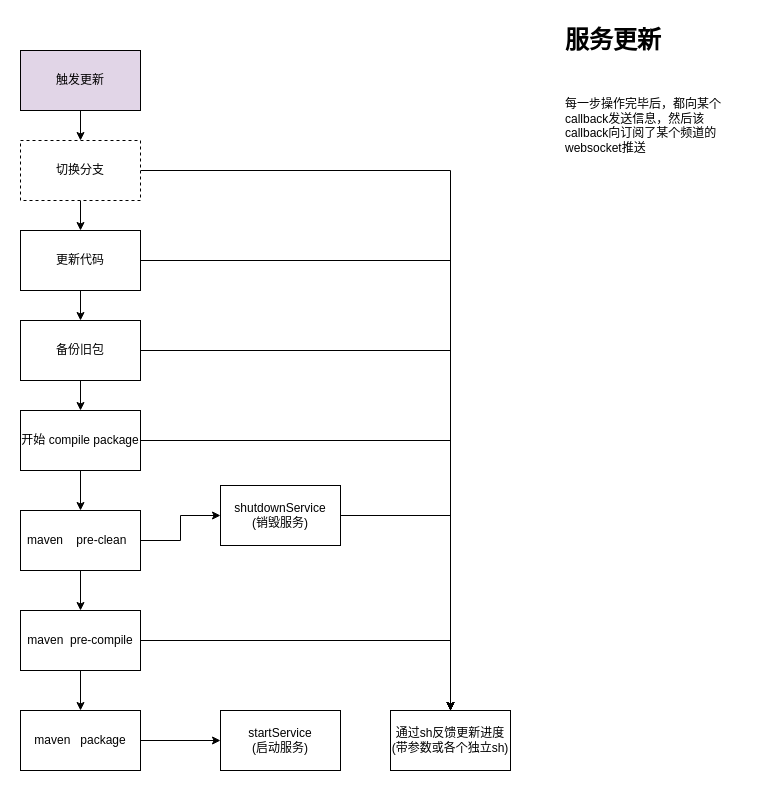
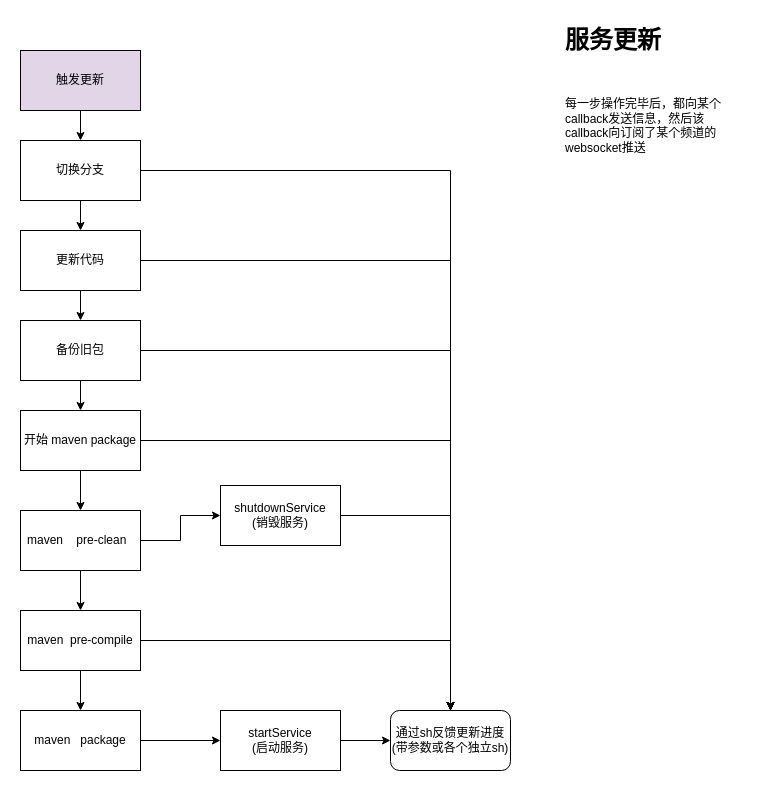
- <mxCell id="7" value="切换分支" style="rounded=0;whiteSpace=wrap;html=1;dashed=1;" vertex="1" parent="1"><mxGeometry x="20" y="140" width="120" height="60" as="geometry" /></mxCell>
+ <mxCell id="7" value="切换分支" style="rounded=0;whiteSpace=wrap;html=1;" vertex="1" parent="1"><mxGeometry x="20" y="140" width="120" height="60" as="geometry" /></mxCell>
- <mxCell id="16" value="开始 compile package" style="whiteSpace=wrap;html=1;rounded=0;" vertex="1" parent="1"><mxGeometry x="20" y="410" width="120" height="60" as="geometry" /></mxCell>
+ <mxCell id="16" value="开始 maven package" style="whiteSpace=wrap;html=1;rounded=0;" vertex="1" parent="1"><mxGeometry x="20" y="410" width="120" height="60" as="geometry" /></mxCell>
+ <mxCell id="27" style="edgeStyle=orthogonalEdgeStyle;rounded=0;orthogonalLoop=1;jettySize=auto;html=1;" edge="1" parent="1" source="28" target="29"><mxGeometry relative="1" as="geometry" /></mxCell>
- <mxCell id="29" value="通过sh反馈更新进度&lt;br&gt;(带参数或各个独立sh)" style="whiteSpace=wrap;html=1;rounded=0;" vertex="1" parent="1"><mxGeometry x="390" y="710" width="120" height="60" as="geometry" /></mxCell>
+ <mxCell id="29" value="通过sh反馈更新进度&lt;br&gt;(带参数或各个独立sh)" style="whiteSpace=wrap;html=1;rounded=1;" vertex="1" parent="1"><mxGeometry x="390" y="710" width="120" height="60" as="geometry" /></mxCell>
